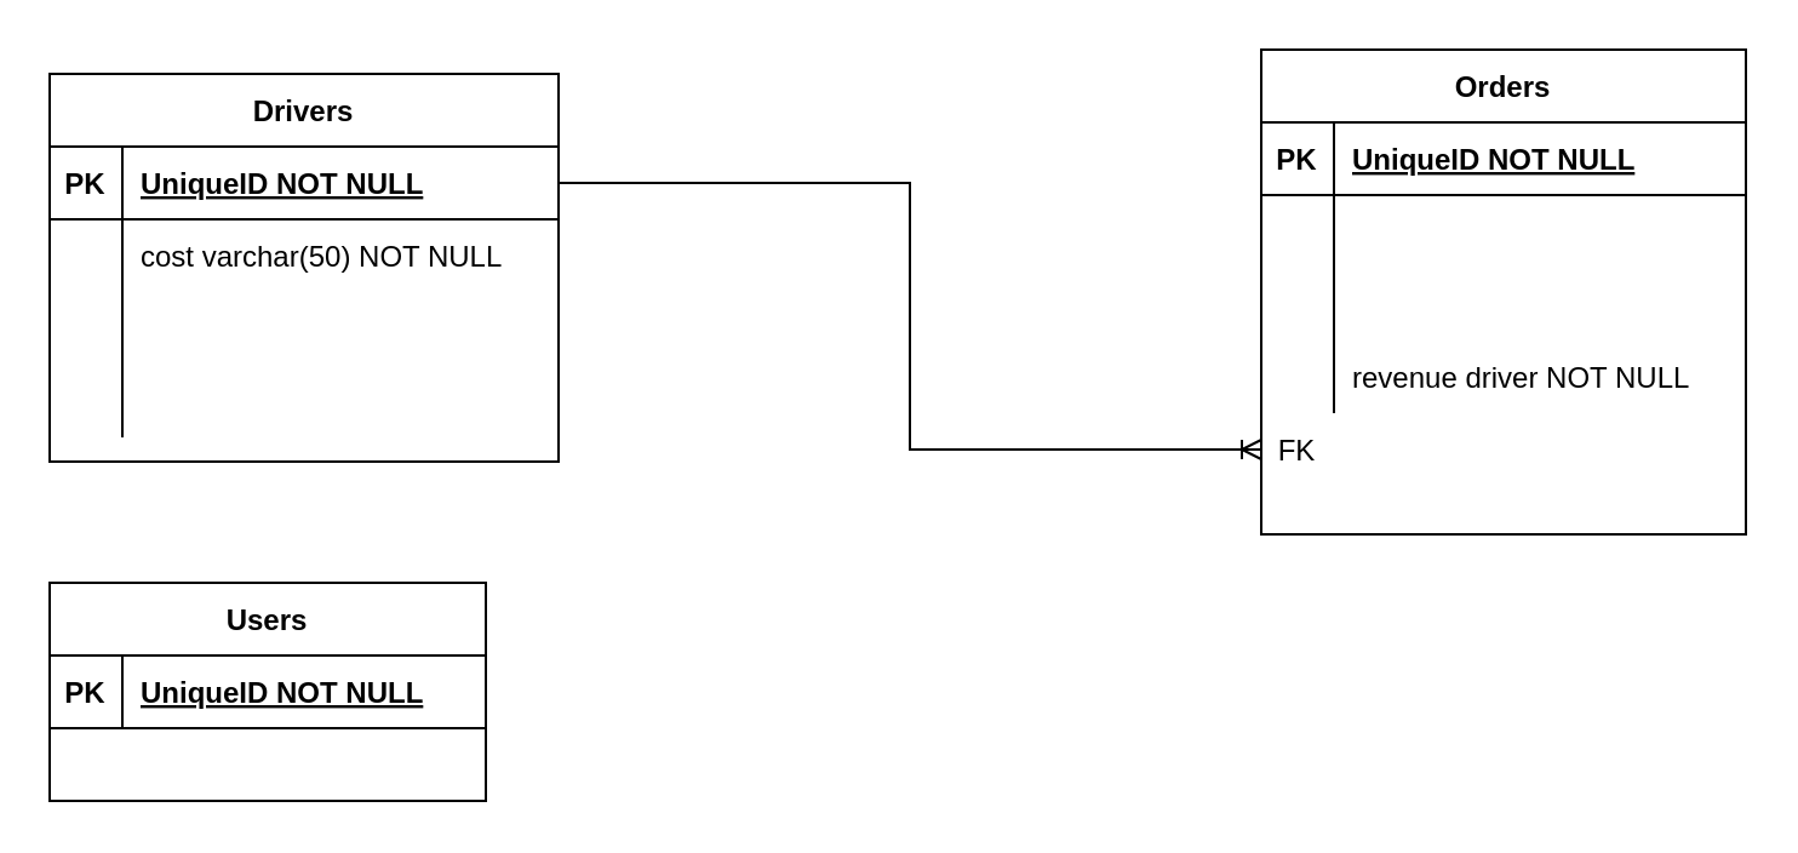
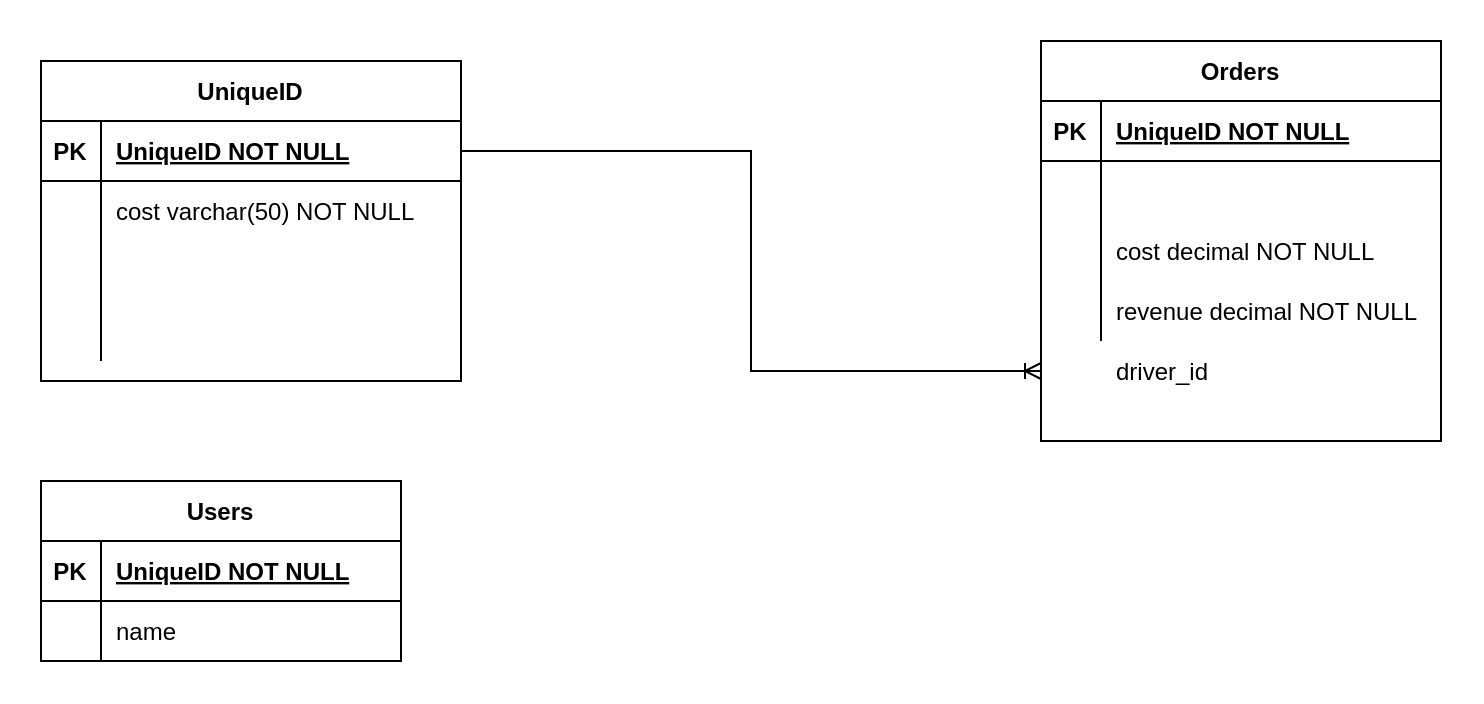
- <mxCell id="2" value="Drivers" style="shape=table;startSize=30;container=1;collapsible=1;childLayout=tableLayout;fixedRows=1;rowLines=0;fontStyle=1;align=center;resizeLast=1;" vertex="1" parent="1"><mxGeometry x="20" y="30" width="210" height="160" as="geometry" /></mxCell>
+ <mxCell id="2" value="UniqueID" style="shape=table;startSize=30;container=1;collapsible=1;childLayout=tableLayout;fixedRows=1;rowLines=0;fontStyle=1;align=center;resizeLast=1;" vertex="1" parent="1"><mxGeometry x="20" y="30" width="210" height="160" as="geometry" /></mxCell>
+ <mxCell id="23" value="cost decimal NOT NULL" style="shape=partialRectangle;connectable=0;fillColor=none;top=0;left=0;bottom=0;right=0;align=left;spacingLeft=6;overflow=hidden;" vertex="1" parent="21"><mxGeometry x="30" width="170" height="30" as="geometry"><mxRectangle width="170" height="30" as="alternateBounds" /></mxGeometry></mxCell>
- <mxCell id="26" value="revenue driver NOT NULL" style="shape=partialRectangle;connectable=0;fillColor=none;top=0;left=0;bottom=0;right=0;align=left;spacingLeft=6;overflow=hidden;" vertex="1" parent="24"><mxGeometry x="30" width="170" height="30" as="geometry"><mxRectangle width="170" height="30" as="alternateBounds" /></mxGeometry></mxCell>
+ <mxCell id="26" value="revenue decimal NOT NULL" style="shape=partialRectangle;connectable=0;fillColor=none;top=0;left=0;bottom=0;right=0;align=left;spacingLeft=6;overflow=hidden;" vertex="1" parent="24"><mxGeometry x="30" width="170" height="30" as="geometry"><mxRectangle width="170" height="30" as="alternateBounds" /></mxGeometry></mxCell>
- <mxCell id="28" value="FK" style="shape=partialRectangle;connectable=0;fillColor=none;top=0;left=0;bottom=0;right=0;editable=1;overflow=hidden;" vertex="1" parent="27"><mxGeometry width="30" height="30" as="geometry"><mxRectangle width="30" height="30" as="alternateBounds" /></mxGeometry></mxCell>
+ <mxCell id="29" value="driver_id" style="shape=partialRectangle;connectable=0;fillColor=none;top=0;left=0;bottom=0;right=0;align=left;spacingLeft=6;overflow=hidden;" vertex="1" parent="27"><mxGeometry x="30" width="170" height="30" as="geometry"><mxRectangle width="170" height="30" as="alternateBounds" /></mxGeometry></mxCell>
+ <mxCell id="37" value="name" style="shape=partialRectangle;connectable=0;fillColor=none;top=0;left=0;bottom=0;right=0;align=left;spacingLeft=6;overflow=hidden;" vertex="1" parent="35"><mxGeometry x="30" width="150" height="30" as="geometry"><mxRectangle width="150" height="30" as="alternateBounds" /></mxGeometry></mxCell>
